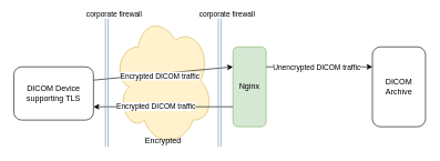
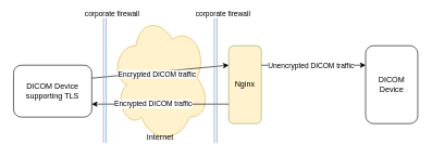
- <mxCell id="6" value="Nginx" style="rounded=1;whiteSpace=wrap;html=1;fillColor=#d5e8d4;strokeColor=#82b366;" vertex="1" parent="1"><mxGeometry x="350" y="70" width="50" height="120" as="geometry" /></mxCell>
+ <mxCell id="6" value="Nginx" style="rounded=1;whiteSpace=wrap;html=1;fillColor=#fff2cc;strokeColor=#82b366;" vertex="1" parent="1"><mxGeometry x="350" y="70" width="50" height="120" as="geometry" /></mxCell>
- <mxCell id="5" value="DICOM &lt;br&gt;Archive" style="rounded=1;whiteSpace=wrap;html=1;" vertex="1" parent="1"><mxGeometry x="560" y="70" width="80" height="120" as="geometry" /></mxCell>
+ <mxCell id="5" value="DICOM &lt;br&gt;Device" style="rounded=1;whiteSpace=wrap;html=1;" vertex="1" parent="1"><mxGeometry x="560" y="70" width="80" height="120" as="geometry" /></mxCell>
- <mxCell id="2" value="Encrypted" style="ellipse;shape=cloud;whiteSpace=wrap;html=1;fillColor=#fff2cc;strokeColor=#d6b656;verticalAlign=bottom;" vertex="1" parent="1"><mxGeometry x="170" y="20" width="150" height="200" as="geometry" /></mxCell>
+ <mxCell id="2" value="Internet" style="ellipse;shape=cloud;whiteSpace=wrap;html=1;fillColor=#fff2cc;strokeColor=#d6b656;verticalAlign=bottom;" vertex="1" parent="1"><mxGeometry x="170" y="20" width="150" height="200" as="geometry" /></mxCell>
